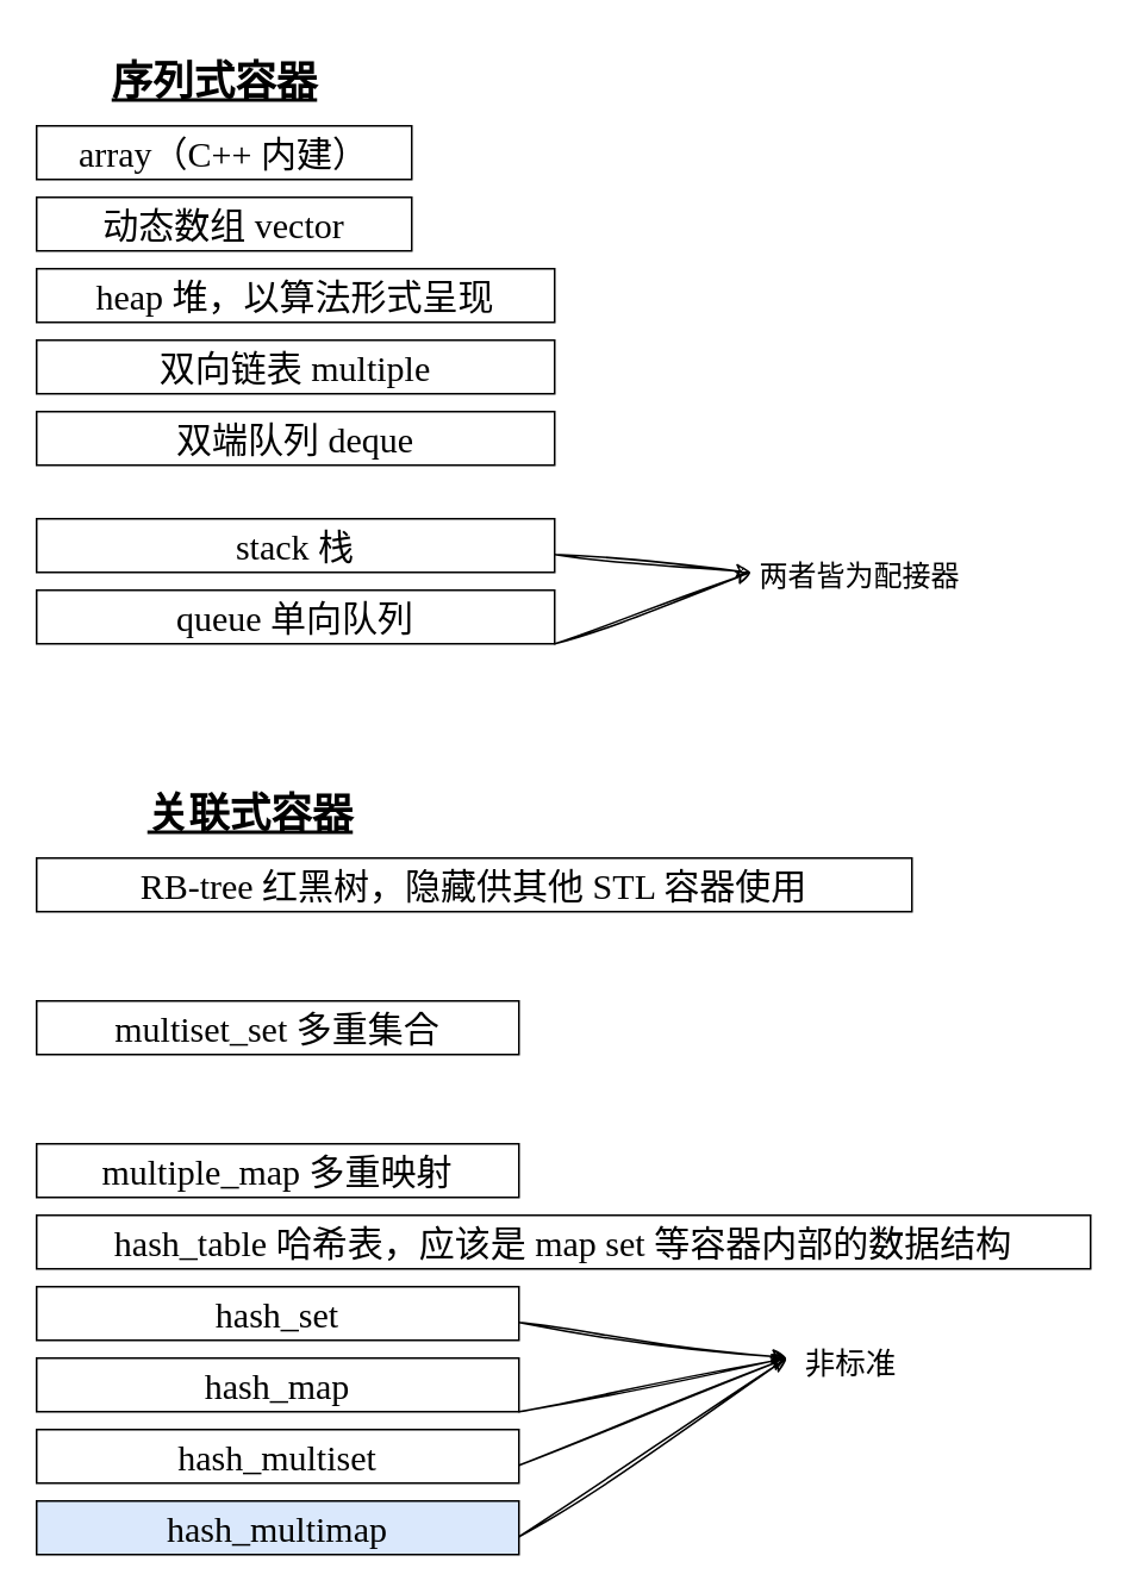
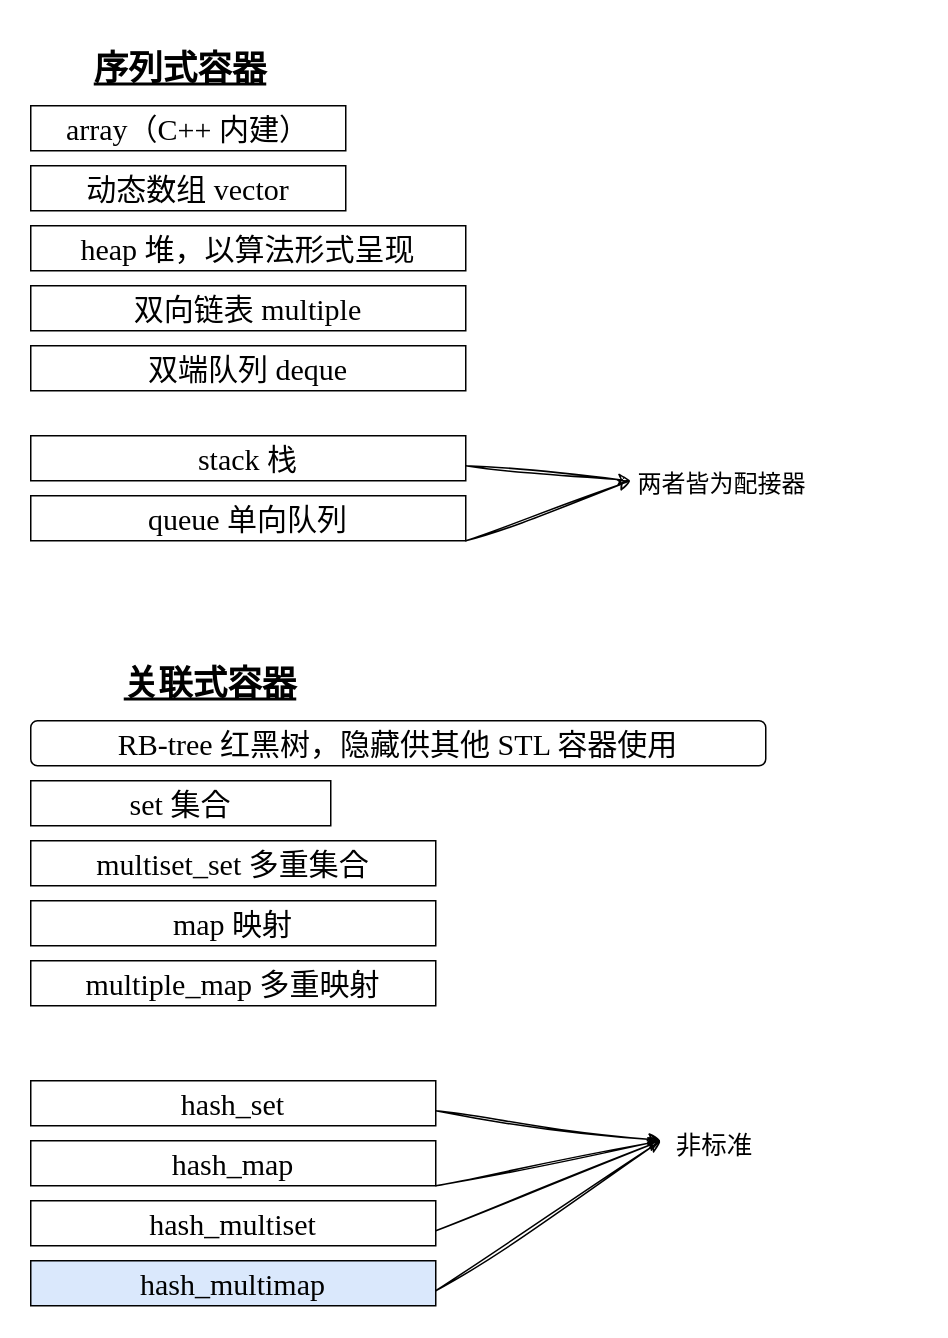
- <mxCell id="14" value="&lt;font face=&quot;Lucida Console&quot;&gt;RB-tree 红黑树，隐藏供其他 STL 容器使用&lt;/font&gt;" style="rounded=0;whiteSpace=wrap;html=1;hachureGap=4;fontFamily=Architects Daughter;fontSource=https%3A%2F%2Ffonts.googleapis.com%2Fcss%3Ffamily%3DArchitects%2BDaughter;fontSize=20;" vertex="1" parent="1"><mxGeometry x="20" y="480" width="490" height="30" as="geometry" /></mxCell>
+ <mxCell id="14" value="&lt;font face=&quot;Lucida Console&quot;&gt;RB-tree 红黑树，隐藏供其他 STL 容器使用&lt;/font&gt;" style="whiteSpace=wrap;html=1;hachureGap=4;fontFamily=Architects Daughter;fontSource=https%3A%2F%2Ffonts.googleapis.com%2Fcss%3Ffamily%3DArchitects%2BDaughter;fontSize=20;rounded=1;" vertex="1" parent="1"><mxGeometry x="20" y="480" width="490" height="30" as="geometry" /></mxCell>
+ <mxCell id="15" value="&lt;font face=&quot;Lucida Console&quot;&gt;set 集合&lt;/font&gt;" style="rounded=0;whiteSpace=wrap;html=1;hachureGap=4;fontFamily=Architects Daughter;fontSource=https%3A%2F%2Ffonts.googleapis.com%2Fcss%3Ffamily%3DArchitects%2BDaughter;fontSize=20;" vertex="1" parent="1"><mxGeometry x="20" y="520" width="200" height="30" as="geometry" /></mxCell>
+ <mxCell id="17" value="&lt;font face=&quot;Lucida Console&quot;&gt;map 映射&lt;/font&gt;" style="rounded=0;whiteSpace=wrap;html=1;hachureGap=4;fontFamily=Architects Daughter;fontSource=https%3A%2F%2Ffonts.googleapis.com%2Fcss%3Ffamily%3DArchitects%2BDaughter;fontSize=20;" vertex="1" parent="1"><mxGeometry x="20" y="600" width="270" height="30" as="geometry" /></mxCell>
- <mxCell id="19" value="&lt;font face=&quot;Lucida Console&quot;&gt;hash_table 哈希表，应该是 map set 等容器内部的数据结构&lt;/font&gt;" style="rounded=0;whiteSpace=wrap;html=1;hachureGap=4;fontFamily=Architects Daughter;fontSource=https%3A%2F%2Ffonts.googleapis.com%2Fcss%3Ffamily%3DArchitects%2BDaughter;fontSize=20;" vertex="1" parent="1"><mxGeometry x="20" y="680" width="590" height="30" as="geometry" /></mxCell>
